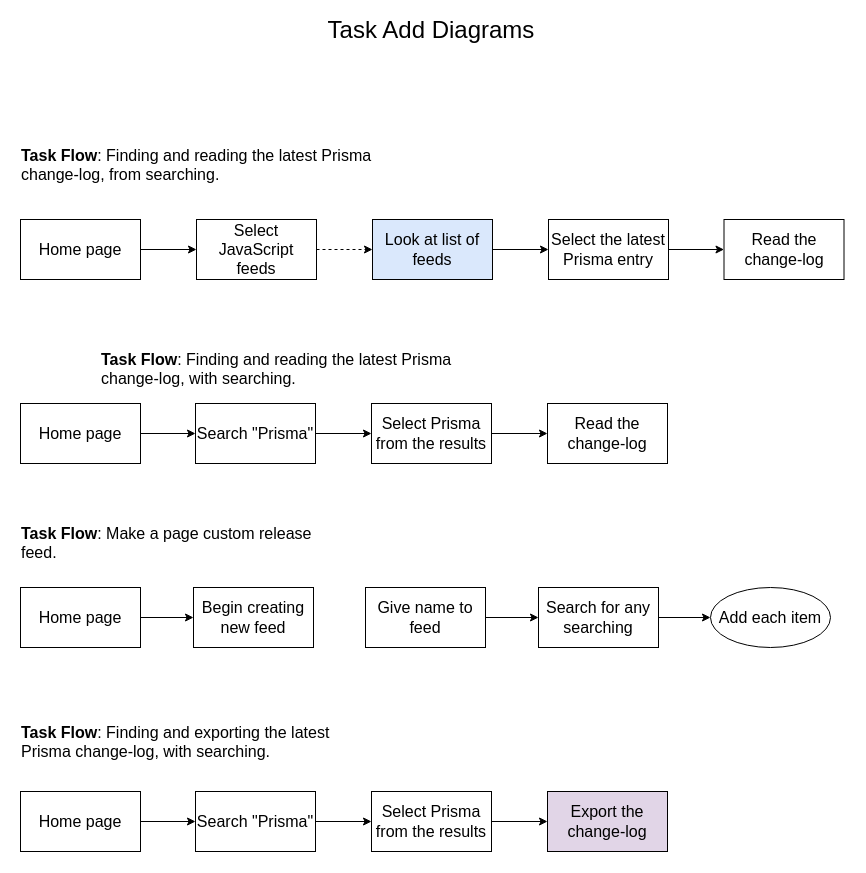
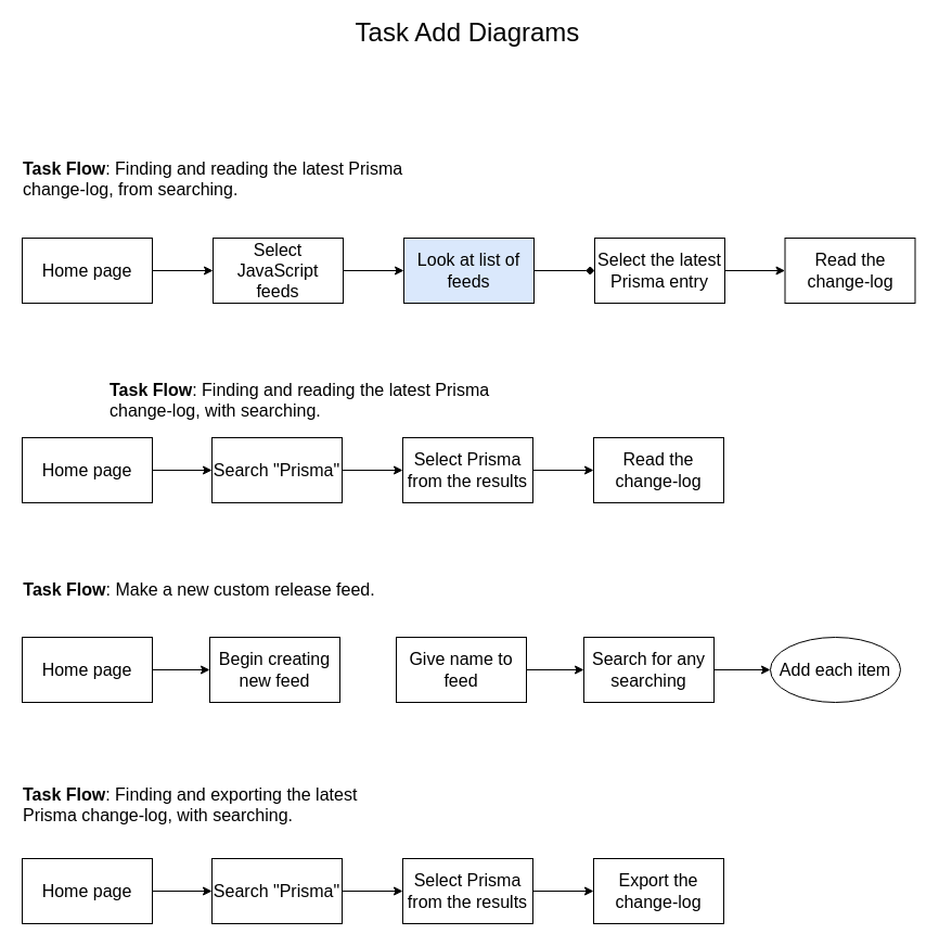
- <mxCell id="10" style="edgeStyle=orthogonalEdgeStyle;rounded=0;orthogonalLoop=1;jettySize=auto;html=1;fontSize=16;dashed=1;" edge="1" parent="1" source="11" target="7"><mxGeometry relative="1" as="geometry" /></mxCell>
+ <mxCell id="10" style="edgeStyle=orthogonalEdgeStyle;rounded=0;orthogonalLoop=1;jettySize=auto;html=1;fontSize=16;" edge="1" parent="1" source="11" target="7"><mxGeometry relative="1" as="geometry" /></mxCell>
- <mxCell id="6" style="edgeStyle=orthogonalEdgeStyle;rounded=0;orthogonalLoop=1;jettySize=auto;html=1;fontSize=16;" edge="1" parent="1" source="7" target="9"><mxGeometry relative="1" as="geometry" /></mxCell>
+ <mxCell id="6" style="edgeStyle=orthogonalEdgeStyle;rounded=0;orthogonalLoop=1;jettySize=auto;html=1;fontSize=16;endArrow=diamond;" edge="1" parent="1" source="7" target="9"><mxGeometry relative="1" as="geometry" /></mxCell>
- <mxCell id="21" value="&lt;br&gt;&lt;div align=&quot;left&quot;&gt;&lt;b&gt;Task Flow&lt;/b&gt;: Make a page custom release feed.&lt;br&gt;&lt;/div&gt;" style="text;html=1;strokeColor=none;fillColor=none;align=center;verticalAlign=middle;whiteSpace=wrap;rounded=0;fontSize=16;" vertex="1" parent="1"><mxGeometry x="20" y="508" width="327" height="49" as="geometry" /></mxCell>
+ <mxCell id="21" value="&lt;br&gt;&lt;div align=&quot;left&quot;&gt;&lt;b&gt;Task Flow&lt;/b&gt;: Make a new custom release feed.&lt;br&gt;&lt;/div&gt;" style="text;html=1;strokeColor=none;fillColor=none;align=center;verticalAlign=middle;whiteSpace=wrap;rounded=0;fontSize=16;" vertex="1" parent="1"><mxGeometry x="20" y="508" width="327" height="49" as="geometry" /></mxCell>
- <mxCell id="37" value="Export the change-log" style="rounded=0;whiteSpace=wrap;html=1;fontSize=16;fillColor=#e1d5e7;" vertex="1" parent="1"><mxGeometry x="547" y="791" width="120" height="60" as="geometry" /></mxCell>
+ <mxCell id="37" value="Export the change-log" style="rounded=0;whiteSpace=wrap;html=1;fontSize=16;" vertex="1" parent="1"><mxGeometry x="547" y="791" width="120" height="60" as="geometry" /></mxCell>
